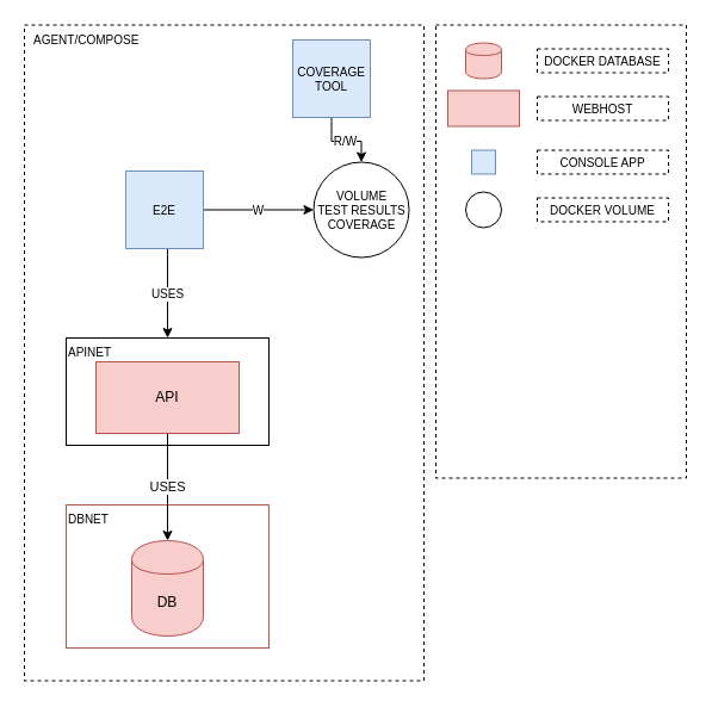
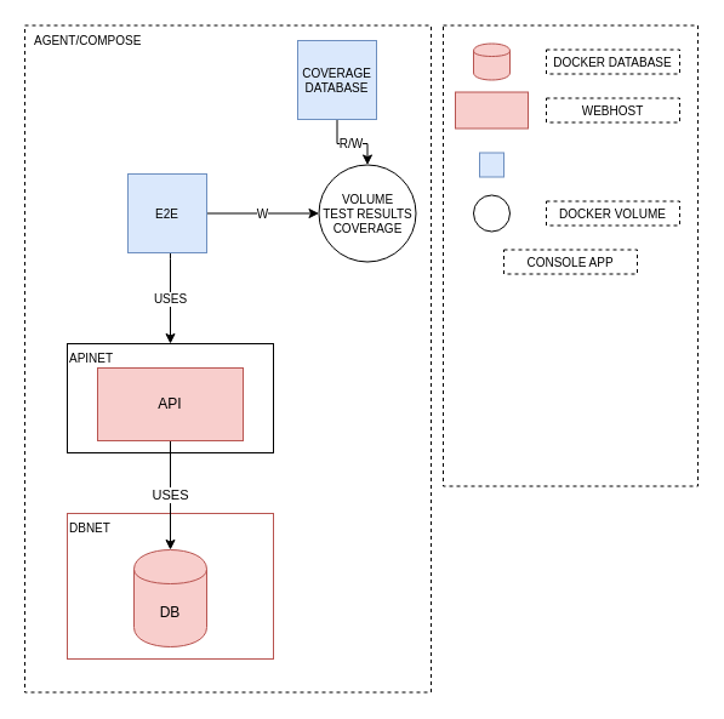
- <mxCell id="13" value="COVERAGE&lt;br&gt;TOOL" style="rounded=0;whiteSpace=wrap;html=1;fillColor=#dae8fc;fontSize=10;align=center;strokeColor=#6c8ebf;" vertex="1" parent="1"><mxGeometry x="245" y="33" width="65" height="65" as="geometry" /></mxCell>
+ <mxCell id="13" value="COVERAGE&lt;br&gt;DATABASE" style="rounded=0;whiteSpace=wrap;html=1;fillColor=#dae8fc;fontSize=10;align=center;strokeColor=#6c8ebf;" vertex="1" parent="1"><mxGeometry x="245" y="33" width="65" height="65" as="geometry" /></mxCell>
- <mxCell id="21" value="CONSOLE APP" style="text;html=1;strokeColor=#000000;fillColor=none;align=center;verticalAlign=middle;whiteSpace=wrap;rounded=0;fontSize=10;dashed=1;" vertex="1" parent="1"><mxGeometry x="450" y="125.5" width="110" height="20" as="geometry" /></mxCell>
+ <mxCell id="21" value="CONSOLE APP" style="text;html=1;strokeColor=#000000;fillColor=none;align=center;verticalAlign=middle;whiteSpace=wrap;rounded=0;fontSize=10;dashed=1;" vertex="1" parent="1"><mxGeometry x="415" y="205.5" width="110" height="20" as="geometry" /></mxCell>
